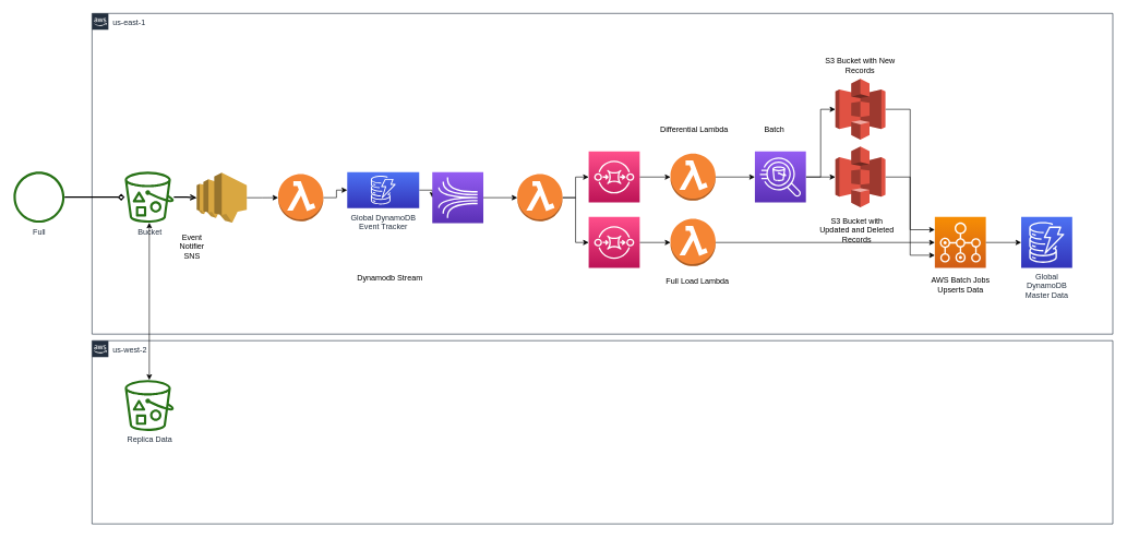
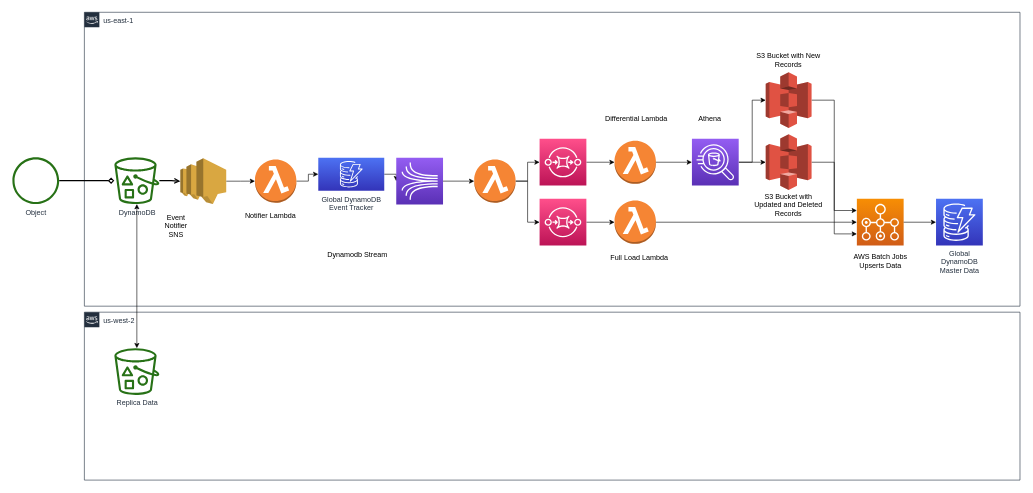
- <mxCell id="28" value="Batch" style="text;html=1;strokeColor=none;fillColor=none;align=center;verticalAlign=middle;whiteSpace=wrap;rounded=0;" vertex="1" parent="2"><mxGeometry x="1013" y="163" width="60" height="30" as="geometry" /></mxCell>
+ <mxCell id="28" value="Athena" style="text;html=1;strokeColor=none;fillColor=none;align=center;verticalAlign=middle;whiteSpace=wrap;rounded=0;" vertex="1" parent="2"><mxGeometry x="1013" y="163" width="60" height="30" as="geometry" /></mxCell>
- <mxCell id="32" value="S3 Bucket with Updated and&amp;nbsp;Deleted Records" style="text;html=1;strokeColor=none;fillColor=none;align=center;verticalAlign=middle;whiteSpace=wrap;rounded=0;" vertex="1" parent="2"><mxGeometry x="1104.25" y="321" width="130" height="20" as="geometry" /></mxCell>
+ <mxCell id="32" value="S3 Bucket with Updated and&amp;nbsp;Deleted Records" style="text;html=1;strokeColor=none;fillColor=none;align=center;verticalAlign=middle;whiteSpace=wrap;rounded=0;" vertex="1" parent="2"><mxGeometry x="1109.25" y="311" width="130" height="20" as="geometry" /></mxCell>
- <mxCell id="46" value="Full" style="outlineConnect=0;fontColor=#232F3E;gradientColor=none;fillColor=#277116;strokeColor=none;dashed=0;verticalLabelPosition=bottom;verticalAlign=top;align=center;html=1;fontSize=12;fontStyle=0;aspect=fixed;pointerEvents=1;shape=mxgraph.aws4.object;labelBackgroundColor=#ffffff;" parent="1" vertex="1"><mxGeometry x="20" y="261.75" width="78" height="78" as="geometry" /></mxCell>
+ <mxCell id="46" value="Object" style="outlineConnect=0;fontColor=#232F3E;gradientColor=none;fillColor=#277116;strokeColor=none;dashed=0;verticalLabelPosition=bottom;verticalAlign=top;align=center;html=1;fontSize=12;fontStyle=0;aspect=fixed;pointerEvents=1;shape=mxgraph.aws4.object;labelBackgroundColor=#ffffff;" parent="1" vertex="1"><mxGeometry x="20" y="261.75" width="78" height="78" as="geometry" /></mxCell>
- <mxCell id="24" value="Bucket" style="outlineConnect=0;fontColor=#232F3E;gradientColor=none;fillColor=#277116;strokeColor=none;dashed=0;verticalLabelPosition=bottom;verticalAlign=top;align=center;html=1;fontSize=12;fontStyle=0;aspect=fixed;pointerEvents=1;shape=mxgraph.aws4.bucket_with_objects;labelBackgroundColor=#ffffff;" parent="2" vertex="1"><mxGeometry x="50" y="241.75" width="75" height="78" as="geometry" /></mxCell>
+ <mxCell id="24" value="DynamoDB" style="outlineConnect=0;fontColor=#232F3E;gradientColor=none;fillColor=#277116;strokeColor=none;dashed=0;verticalLabelPosition=bottom;verticalAlign=top;align=center;html=1;fontSize=12;fontStyle=0;aspect=fixed;pointerEvents=1;shape=mxgraph.aws4.bucket_with_objects;labelBackgroundColor=#ffffff;" parent="2" vertex="1"><mxGeometry x="50" y="241.75" width="75" height="78" as="geometry" /></mxCell>
+ <mxCell id="49" value="Notifier Lambda" style="text;html=1;align=center;verticalAlign=middle;resizable=0;points=[];autosize=1;strokeColor=none;fillColor=none;" vertex="1" parent="1"><mxGeometry x="400" y="350" width="100" height="20" as="geometry" /></mxCell>
